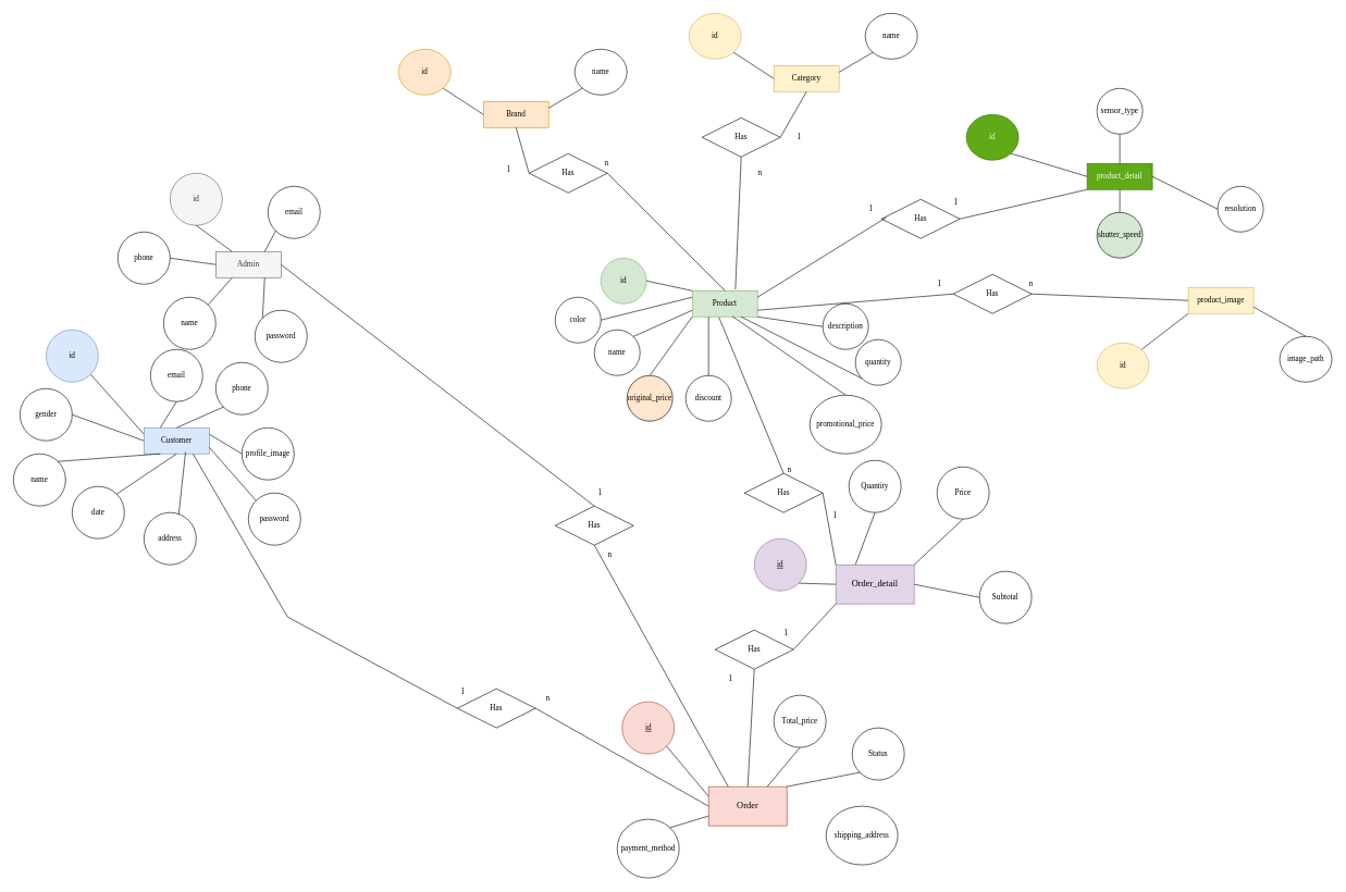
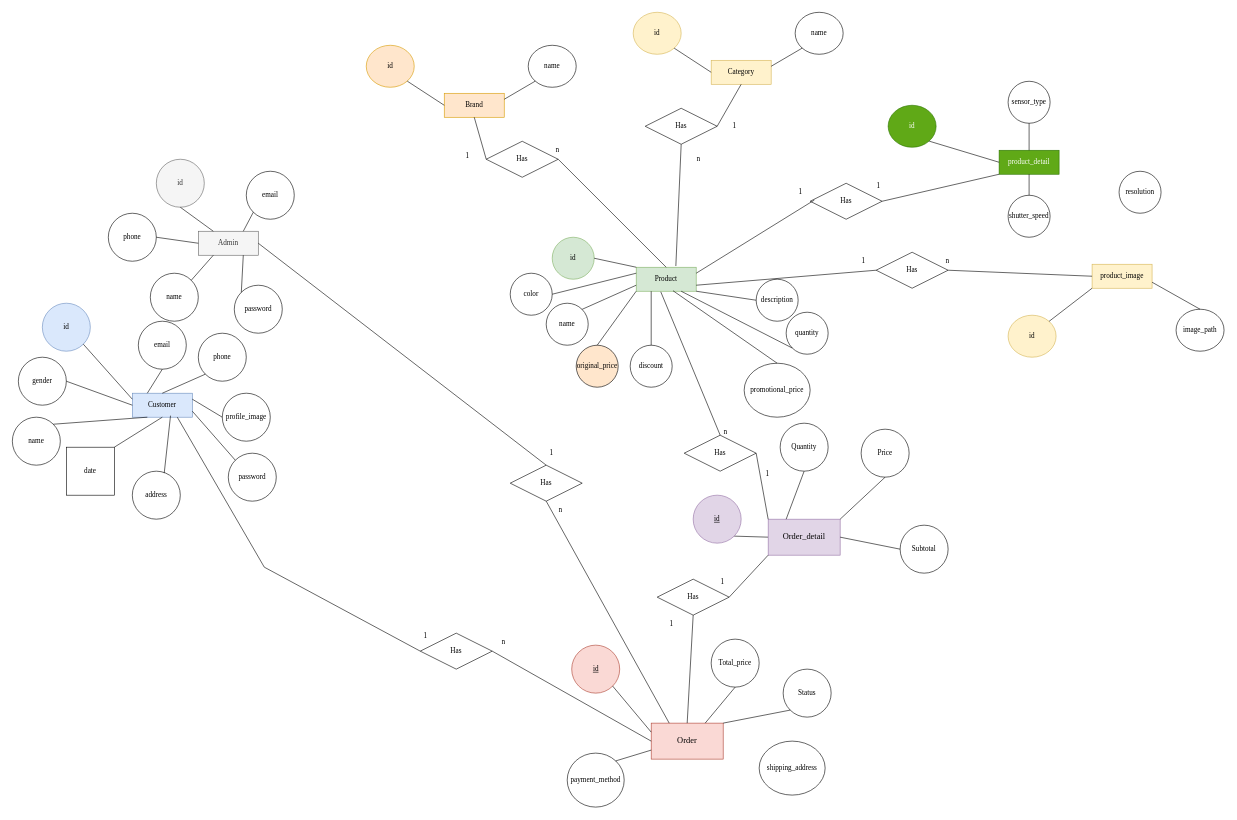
- <mxCell id="113" value="" style="endArrow=none;html=1;rounded=0;entryX=0;entryY=0.5;entryDx=0;entryDy=0;exitX=1;exitY=0.5;exitDx=0;exitDy=0;" parent="1" source="111" target="37" edge="1"><mxGeometry relative="1" as="geometry"><mxPoint x="1300" as="sourcePoint" y="5" /><mxPoint x="1460" as="targetPoint" y="5" /></mxGeometry></mxCell>
- <mxCell id="38" value="shutter_speed" style="ellipse;whiteSpace=wrap;html=1;align=center;fontFamily=Times New Roman;fillColor=#d5e8d4;" parent="1" vertex="1"><mxGeometry x="1680" y="325" width="70" height="70" as="geometry" /></mxCell>
+ <mxCell id="38" value="shutter_speed" style="ellipse;whiteSpace=wrap;html=1;align=center;fontFamily=Times New Roman;" parent="1" vertex="1"><mxGeometry x="1680" y="325" width="70" height="70" as="geometry" /></mxCell>
- <mxCell id="19" value="date" style="ellipse;whiteSpace=wrap;html=1;align=center;fontFamily=Times New Roman;" parent="1" vertex="1"><mxGeometry x="110" y="745" width="80" height="80" as="geometry" /></mxCell>
+ <mxCell id="19" value="date" style="whiteSpace=wrap;html=1;align=center;fontFamily=Times New Roman;rounded=0;" parent="1" vertex="1"><mxGeometry x="110" y="745" width="80" height="80" as="geometry" /></mxCell>
